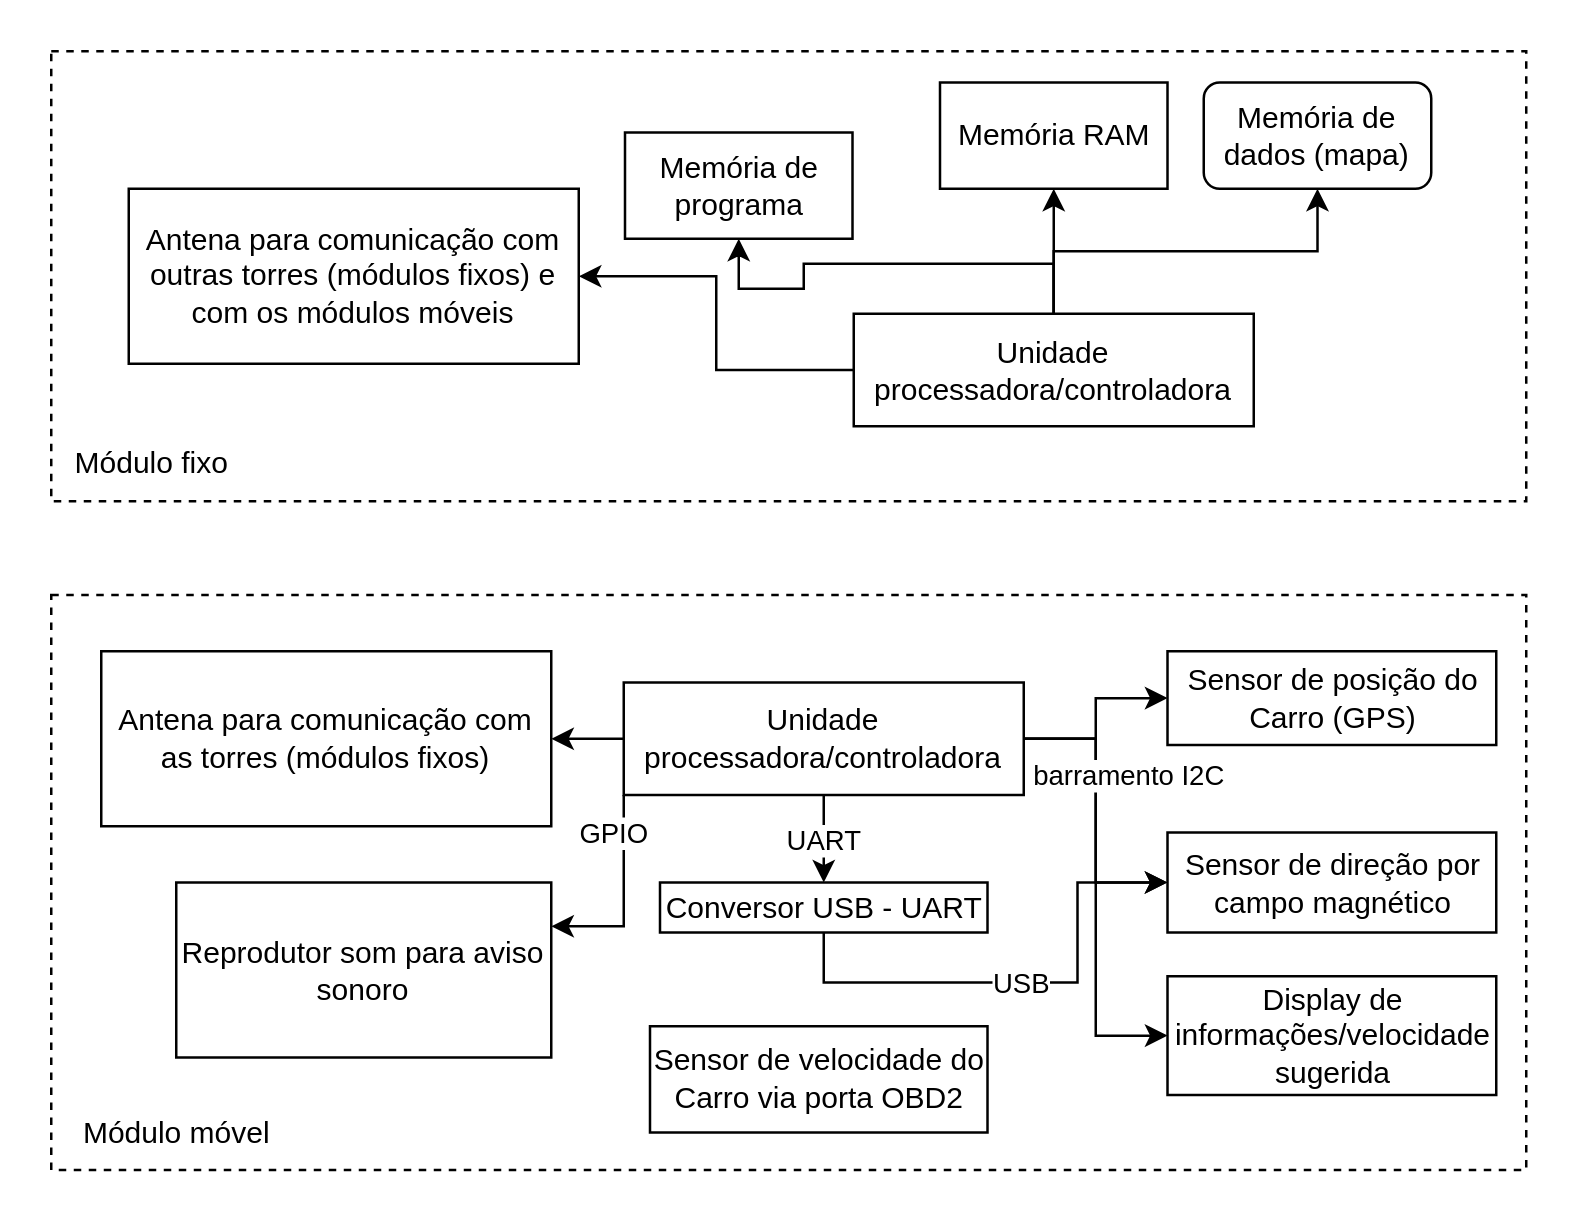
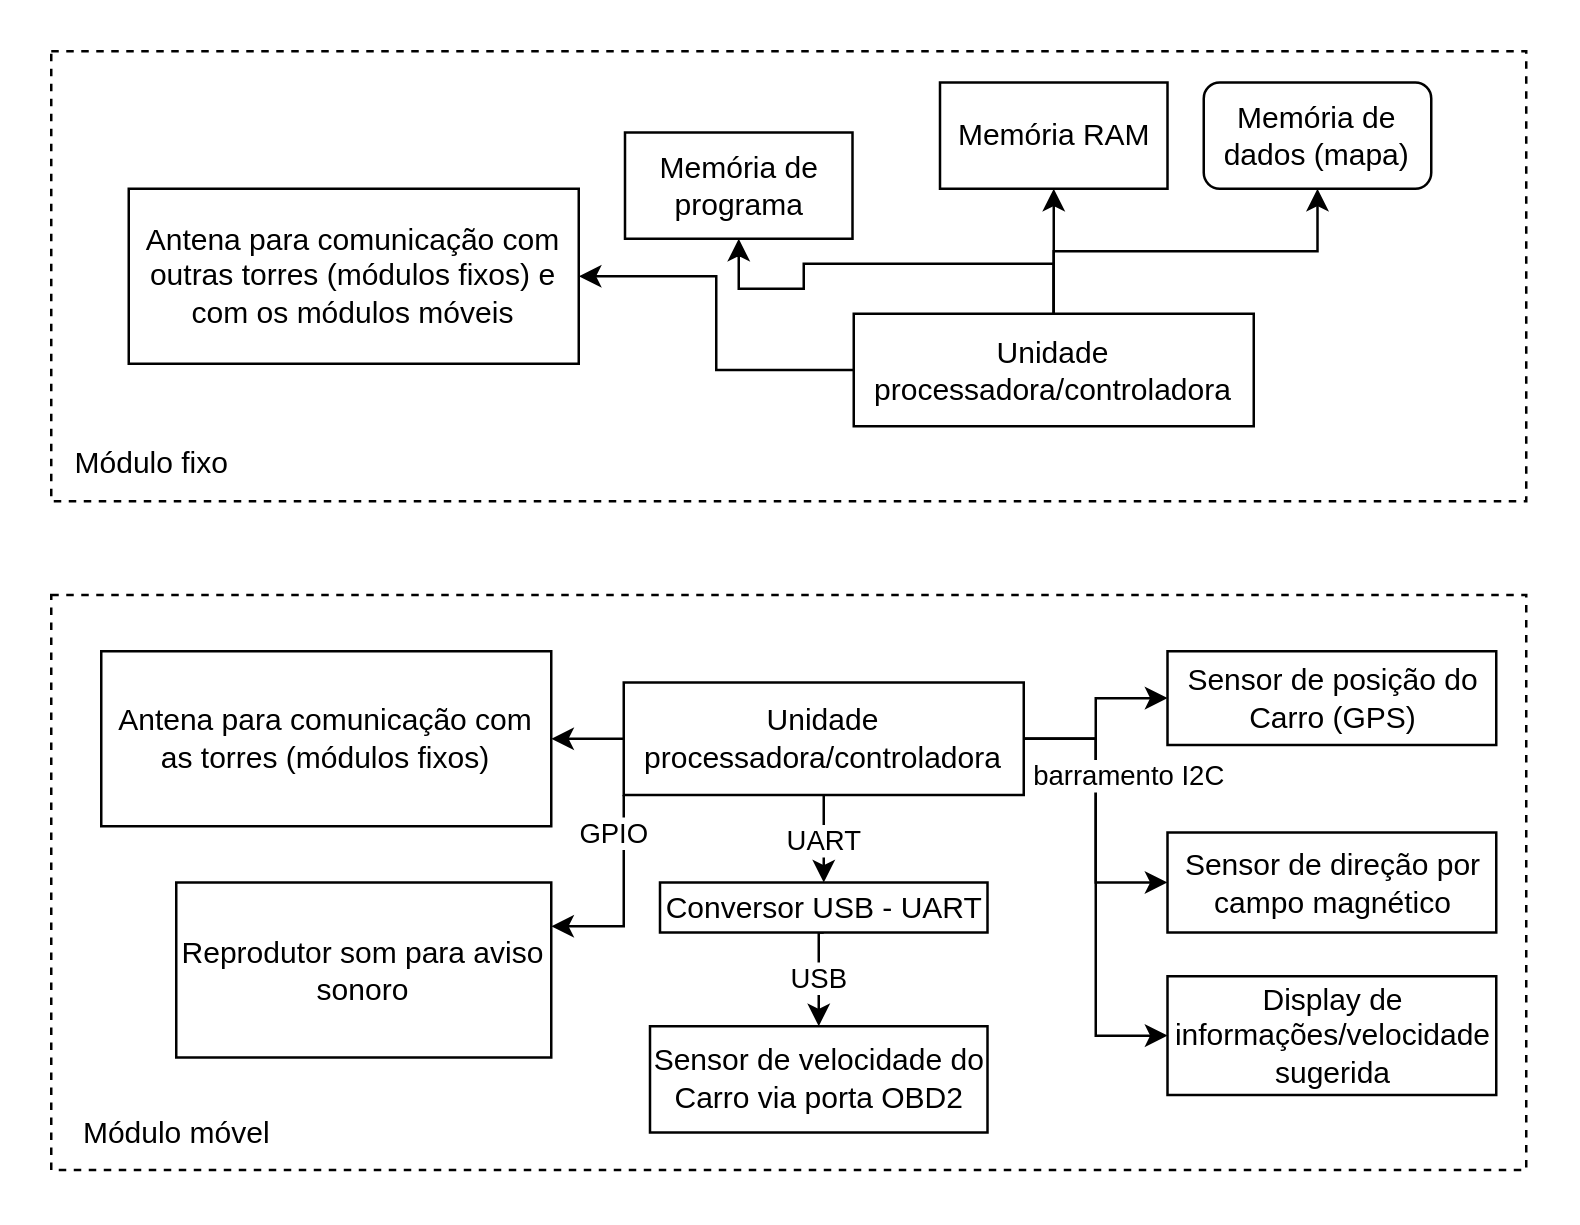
- <mxCell id="29" value="USB" style="edgeStyle=orthogonalEdgeStyle;rounded=0;orthogonalLoop=1;jettySize=auto;html=1;exitX=0.5;exitY=1;exitDx=0;exitDy=0;" edge="1" parent="1" source="30" target="28"><mxGeometry relative="1" as="geometry" /></mxCell>
+ <mxCell id="29" value="USB" style="edgeStyle=orthogonalEdgeStyle;rounded=0;orthogonalLoop=1;jettySize=auto;html=1;exitX=0.5;exitY=1;exitDx=0;exitDy=0;entryX=0.5;entryY=0;entryDx=0;entryDy=0;" edge="1" parent="1" source="30" target="5"><mxGeometry relative="1" as="geometry" /></mxCell>
